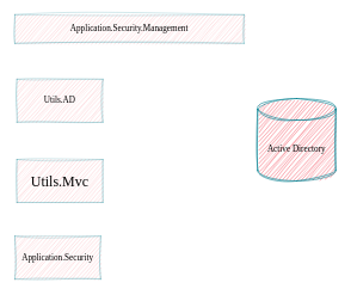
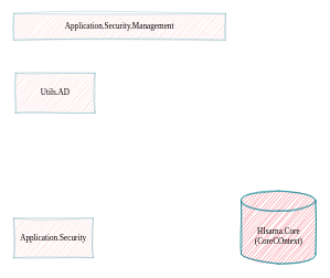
- <mxCell id="6" value="Active Directory" style="shape=cylinder3;whiteSpace=wrap;html=1;boundedLbl=1;backgroundOutline=1;size=15;sketch=1;hachureGap=4;jiggle=2;curveFitting=1;strokeColor=#028090;fontFamily=Architects Daughter;fontSource=https%3A%2F%2Ffonts.googleapis.com%2Fcss%3Ffamily%3DArchitects%2BDaughter;fontColor=#000000;fillColor=#F45B69;" vertex="1" parent="1"><mxGeometry x="359" y="137" width="109" height="115" as="geometry" /></mxCell>
- <mxCell id="4" value="&lt;font style=&quot;font-size: 20px;&quot; color=&quot;#000000&quot;&gt;Utils.Mvc&lt;/font&gt;" style="whiteSpace=wrap;html=1;sketch=1;hachureGap=4;jiggle=2;curveFitting=1;strokeColor=#028090;fontFamily=Architects Daughter;fontSource=https%3A%2F%2Ffonts.googleapis.com%2Fcss%3Ffamily%3DArchitects%2BDaughter;fontColor=#E4FDE1;fillColor=#F45B69;opacity=30;" vertex="1" parent="1"><mxGeometry x="23" y="222" width="120" height="60" as="geometry" /></mxCell>
+ <mxCell id="7" value="&lt;div&gt;HIsarna.Core&lt;/div&gt;&lt;div&gt;(CoreCOntext)&lt;br&gt;&lt;/div&gt;" style="shape=cylinder3;whiteSpace=wrap;html=1;boundedLbl=1;backgroundOutline=1;size=15;sketch=1;hachureGap=4;jiggle=2;curveFitting=1;strokeColor=#028090;fontFamily=Architects Daughter;fontSource=https%3A%2F%2Ffonts.googleapis.com%2Fcss%3Ffamily%3DArchitects%2BDaughter;fontColor=#000000;fillColor=#F45B69;" vertex="1" parent="1"><mxGeometry x="363.5" y="288" width="112.5" height="110" as="geometry" /></mxCell>
